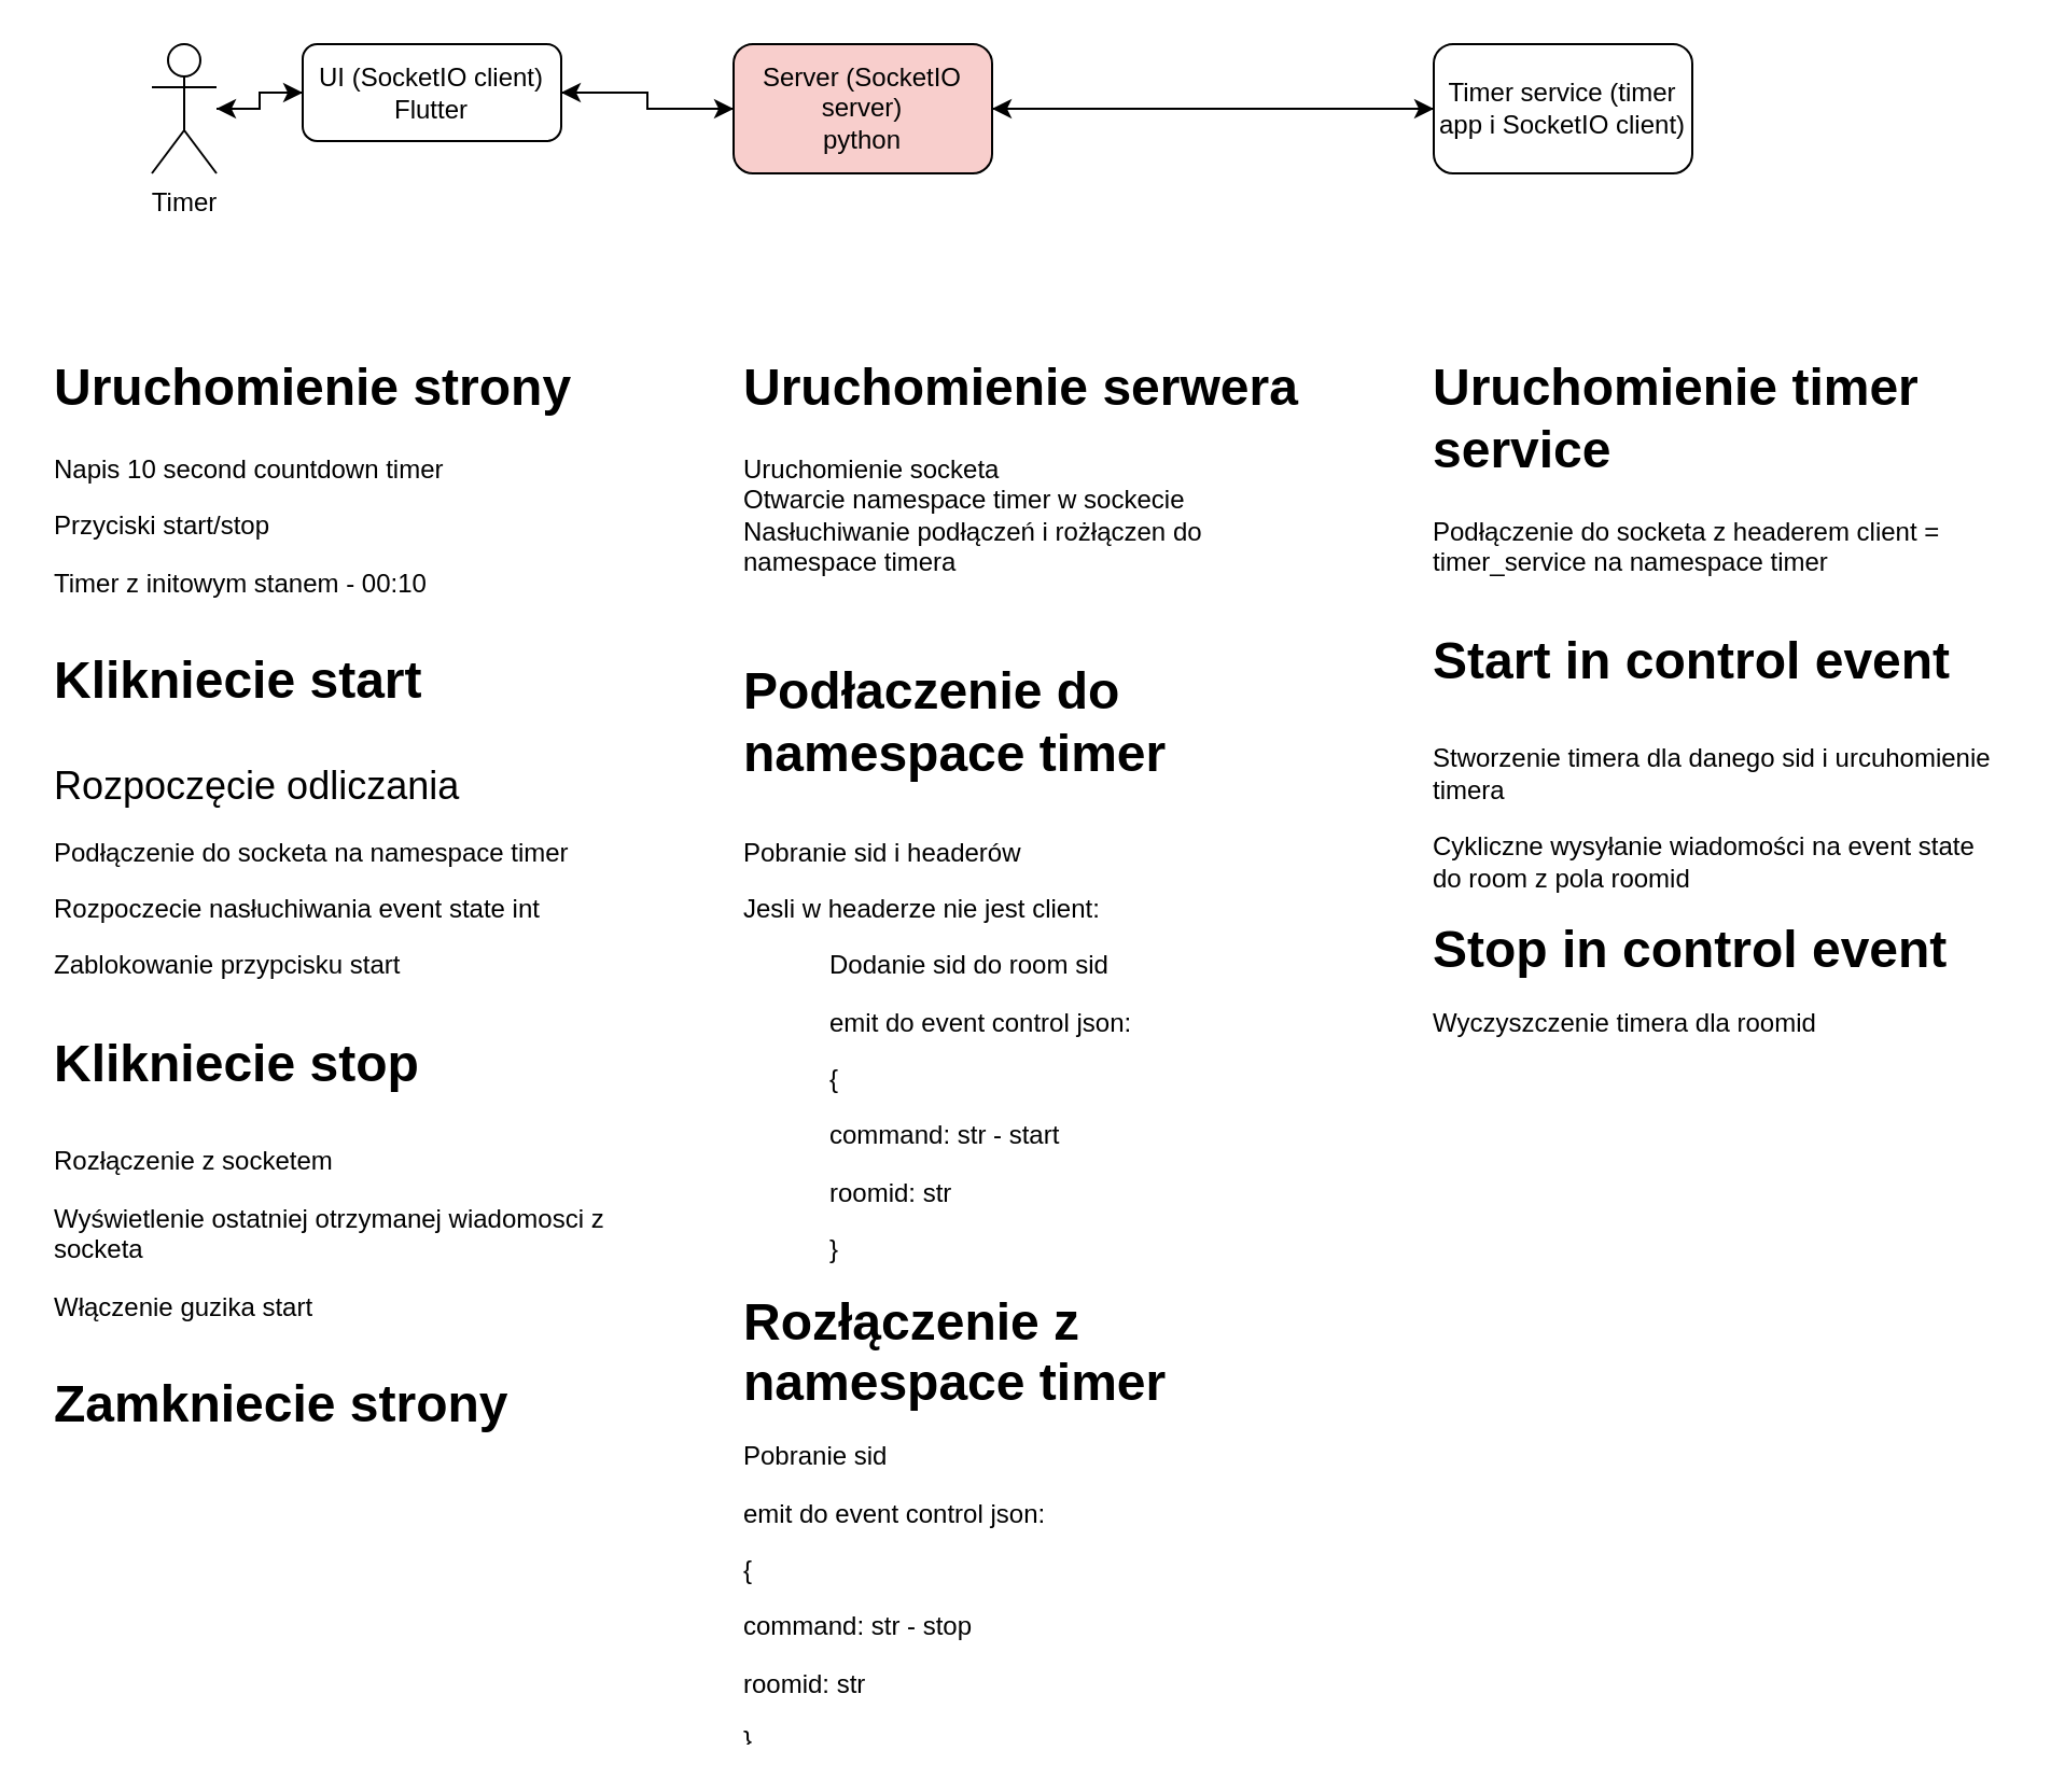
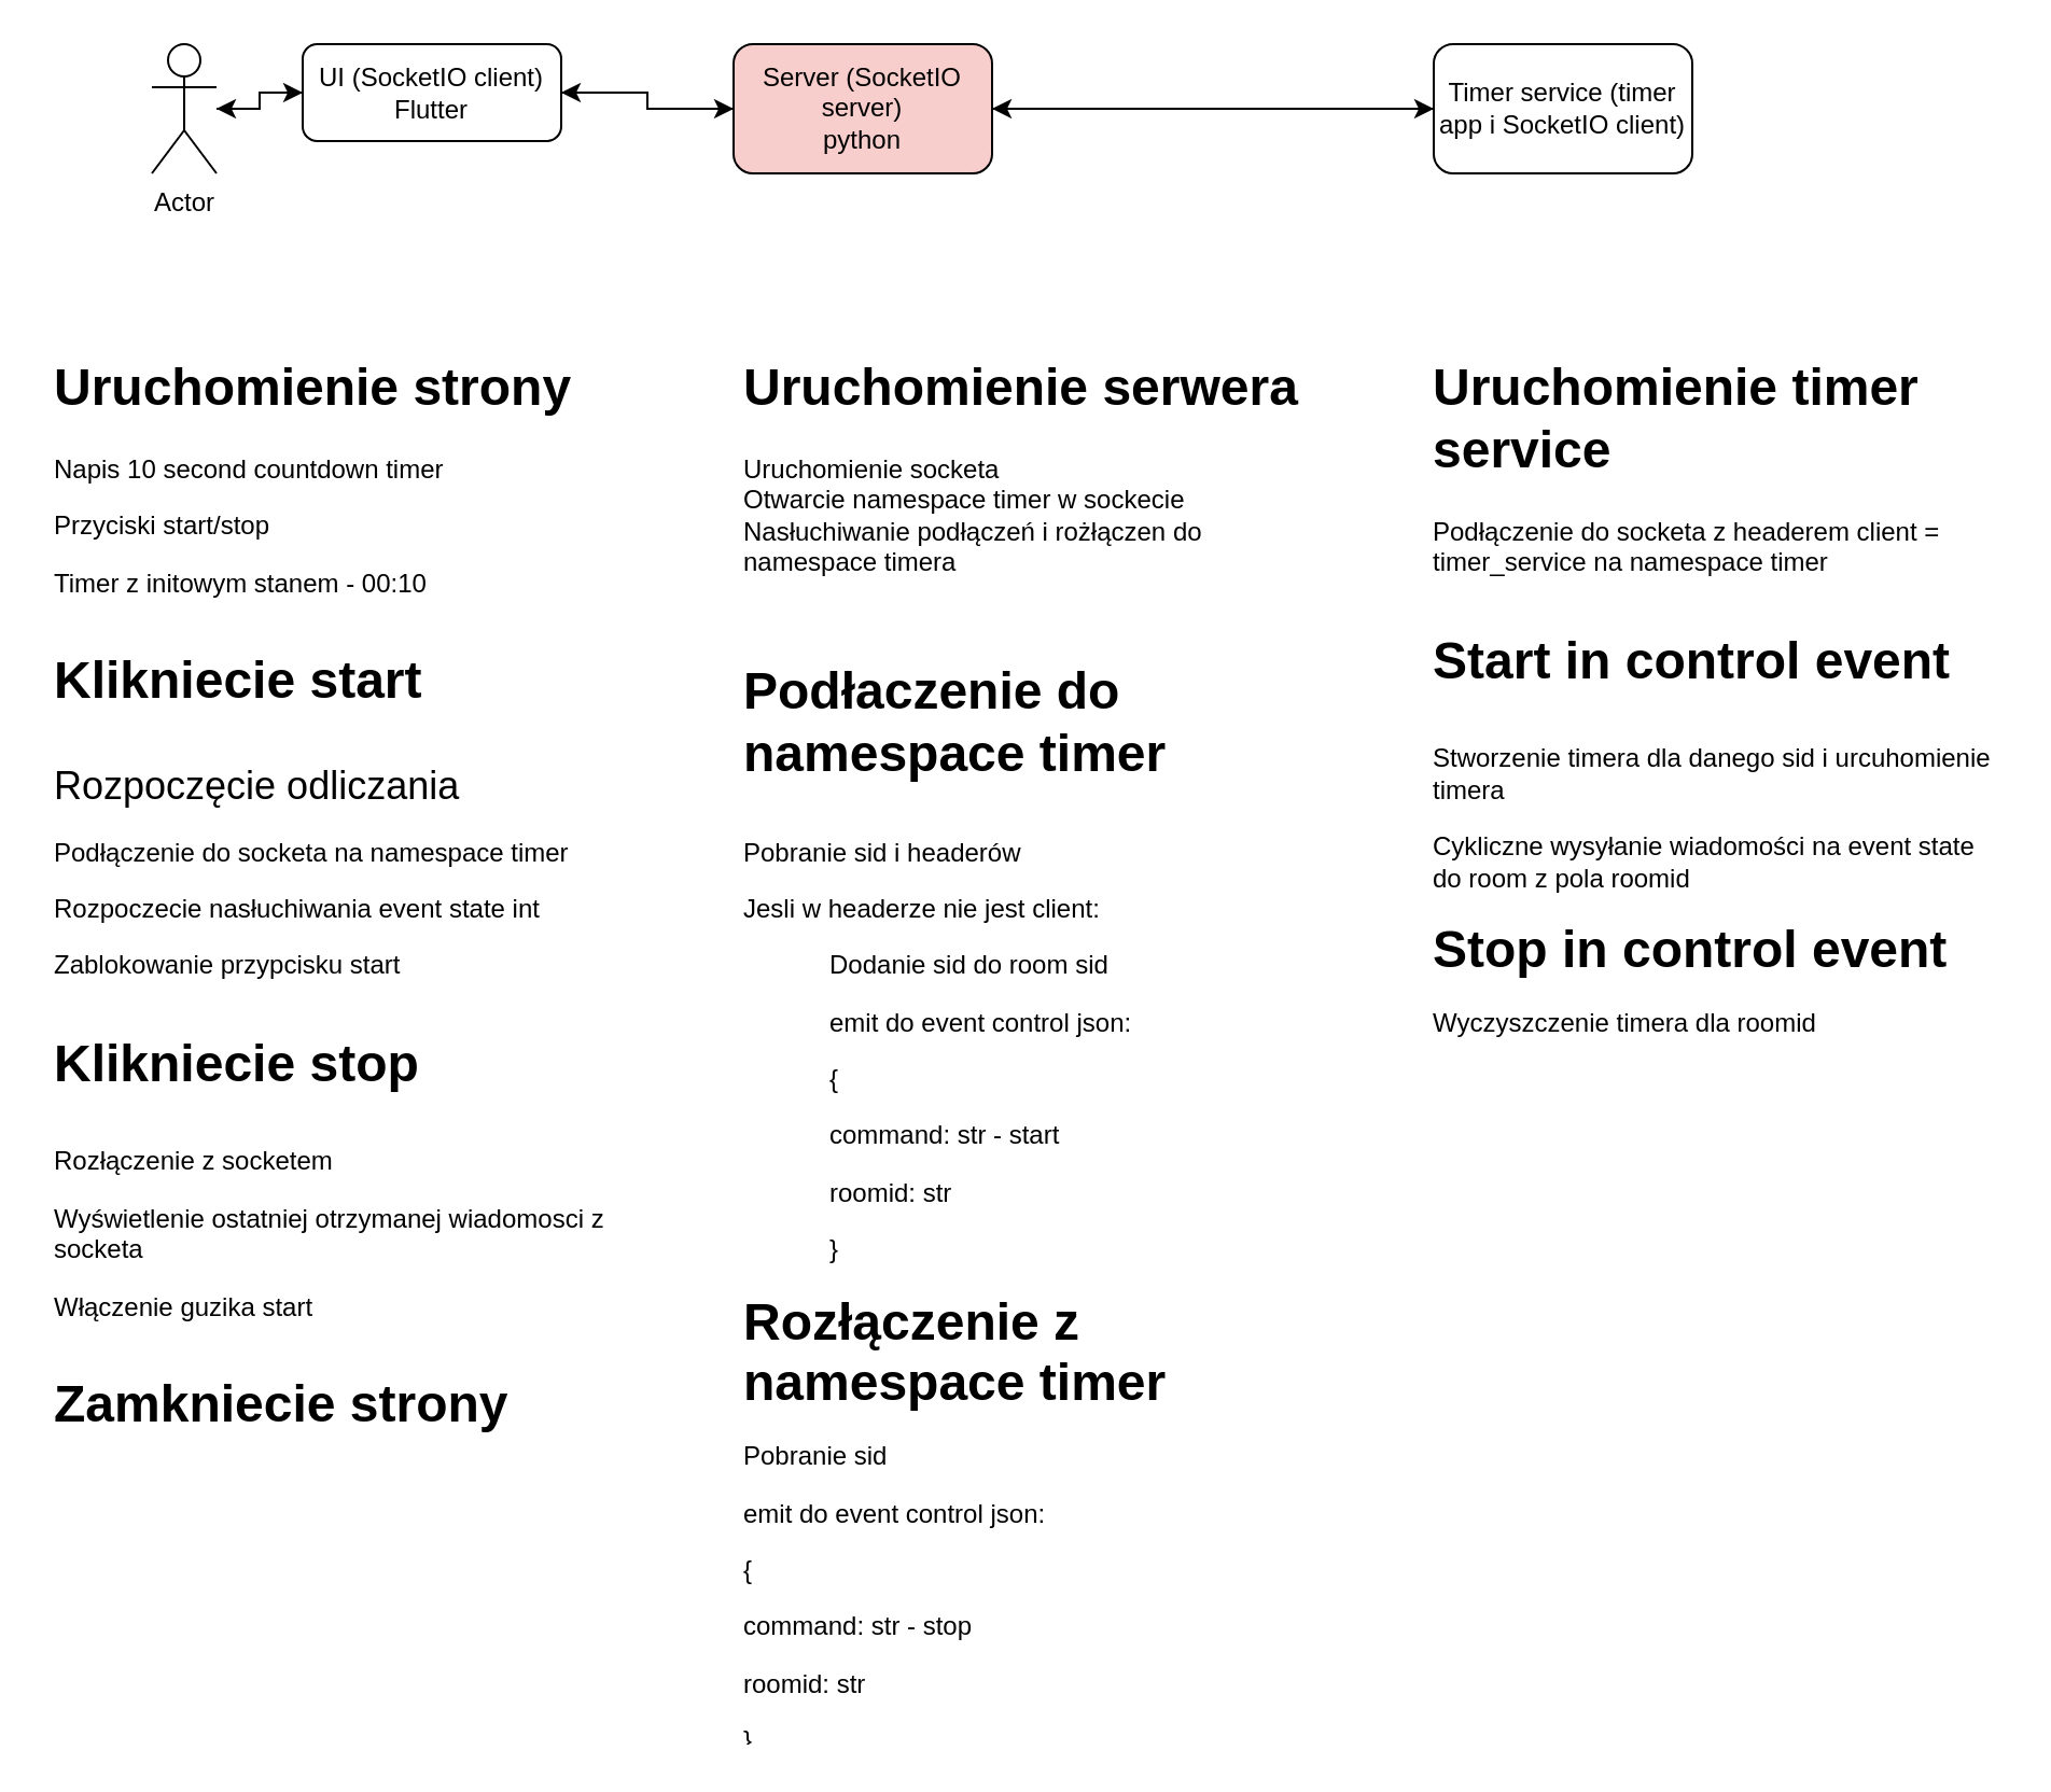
- <mxCell id="6" value="Timer" style="shape=umlActor;verticalLabelPosition=bottom;verticalAlign=top;html=1;outlineConnect=0;" vertex="1" parent="1"><mxGeometry x="70" y="20" width="30" height="60" as="geometry" /></mxCell>
+ <mxCell id="6" value="Actor" style="shape=umlActor;verticalLabelPosition=bottom;verticalAlign=top;html=1;outlineConnect=0;" vertex="1" parent="1"><mxGeometry x="70" y="20" width="30" height="60" as="geometry" /></mxCell>
